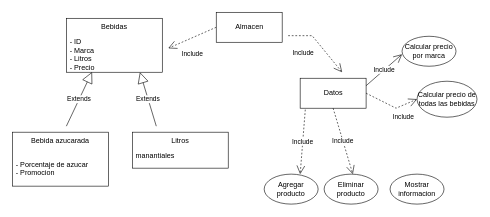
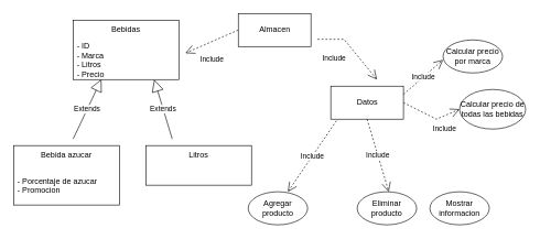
- <mxCell id="25" value="Include" style="endArrow=open;endSize=12;dashed=0;html=1;rounded=0;exitX=1;exitY=0.25;exitDx=0;exitDy=0;entryX=0;entryY=0.6;entryDx=0;entryDy=0;entryPerimeter=0;" edge="1" parent="1" source="13" target="20"><mxGeometry width="160" relative="1" as="geometry"><mxPoint x="630" y="-120" as="sourcePoint" /><mxPoint x="670" y="-120" as="targetPoint" /></mxGeometry></mxCell>
+ <mxCell id="25" value="Include" style="endArrow=open;endSize=12;dashed=1;html=1;rounded=0;exitX=1;exitY=0.25;exitDx=0;exitDy=0;entryX=0;entryY=0.6;entryDx=0;entryDy=0;entryPerimeter=0;" edge="1" parent="1" source="13" target="20"><mxGeometry width="160" relative="1" as="geometry"><mxPoint x="630" y="-120" as="sourcePoint" /><mxPoint x="670" y="-120" as="targetPoint" /></mxGeometry></mxCell>
- <mxCell id="7" value="Bebida azucarada" style="text;html=1;strokeColor=none;fillColor=none;align=center;verticalAlign=middle;whiteSpace=wrap;rounded=0;" vertex="1" parent="1"><mxGeometry x="45" y="220" width="110" height="30" as="geometry" /></mxCell>
+ <mxCell id="7" value="Bebida azucar" style="text;html=1;strokeColor=none;fillColor=none;align=center;verticalAlign=middle;whiteSpace=wrap;rounded=0;" vertex="1" parent="1"><mxGeometry x="45" y="220" width="110" height="30" as="geometry" /></mxCell>
- <mxCell id="11" value="manantiales&#10;" style="text;strokeColor=none;fillColor=none;align=left;verticalAlign=middle;spacingLeft=4;spacingRight=4;overflow=hidden;points=[[0,0.5],[1,0.5]];portConstraint=eastwest;rotatable=0;" vertex="1" parent="1"><mxGeometry x="220" y="250" width="160" height="30" as="geometry" /></mxCell>
- <mxCell id="17" value="Agregar producto" style="ellipse;whiteSpace=wrap;html=1;" vertex="1" parent="1"><mxGeometry x="440" y="290" width="90" height="50" as="geometry" /></mxCell>
+ <mxCell id="17" value="Agregar producto" style="ellipse;whiteSpace=wrap;html=1;" vertex="1" parent="1"><mxGeometry x="375" y="290" width="90" height="50" as="geometry" /></mxCell>
